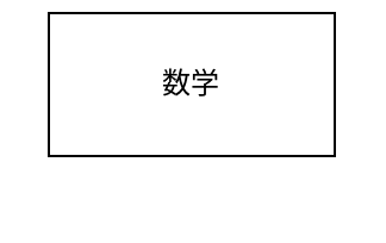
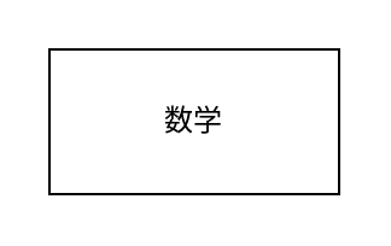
- <mxCell id="2" value="数学" style="rounded=0;whiteSpace=wrap;html=1;" vertex="1" parent="1"><mxGeometry x="20" y="5" width="120" height="60" as="geometry" /></mxCell>
+ <mxCell id="2" value="数学" style="rounded=0;whiteSpace=wrap;html=1;" vertex="1" parent="1"><mxGeometry x="20" y="20" width="120" height="60" as="geometry" /></mxCell>
